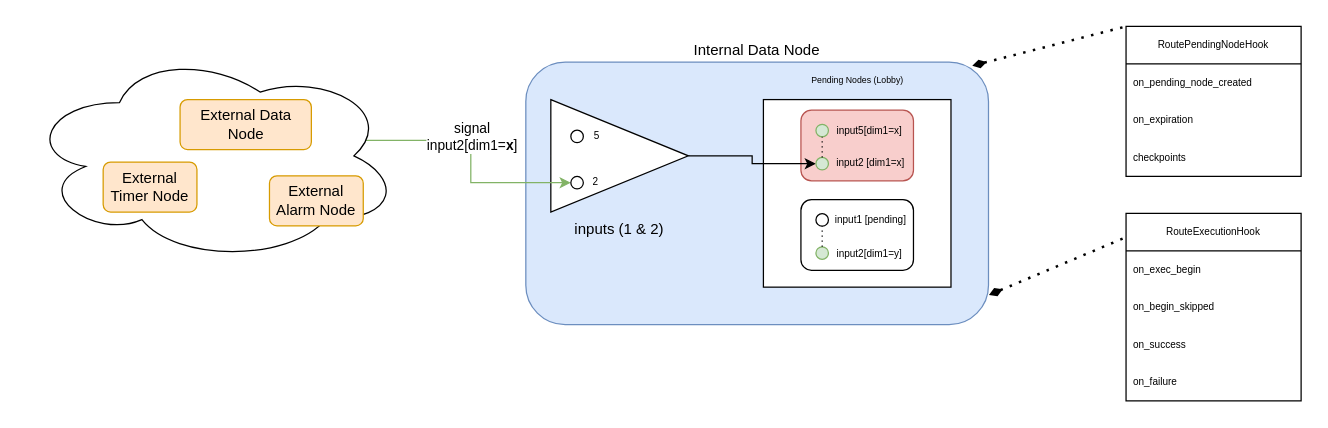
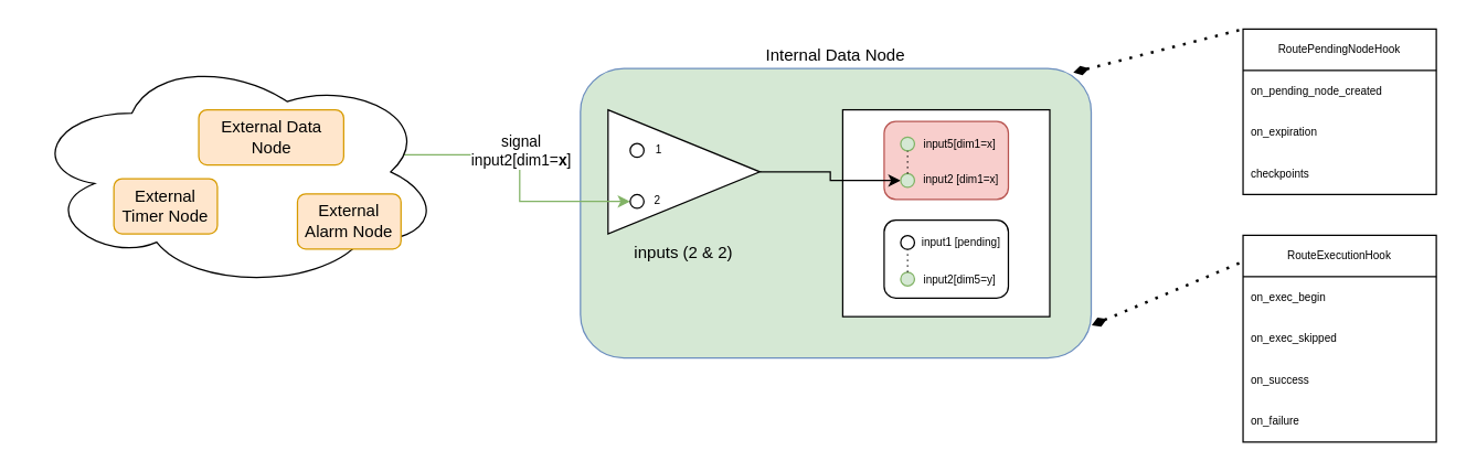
- <mxCell id="14" value="&lt;font style=&quot;font-size: 7px&quot;&gt;Pending Nodes (Lobby)&lt;br&gt;&lt;/font&gt;" style="text;html=1;strokeColor=none;fillColor=none;align=center;verticalAlign=middle;whiteSpace=wrap;rounded=0;fontSize=7;" parent="1" vertex="1"><mxGeometry x="632.5" y="49" width="105" height="30" as="geometry" /></mxCell>
- <mxCell id="20" value="5" style="text;html=1;strokeColor=none;fillColor=none;align=center;verticalAlign=middle;whiteSpace=wrap;rounded=0;fontSize=8;" parent="1" vertex="1"><mxGeometry x="465" y="98" width="24" height="20" as="geometry" /></mxCell>
+ <mxCell id="20" value="1" style="text;html=1;strokeColor=none;fillColor=none;align=center;verticalAlign=middle;whiteSpace=wrap;rounded=0;fontSize=8;" parent="1" vertex="1"><mxGeometry x="465" y="98" width="24" height="20" as="geometry" /></mxCell>
- <mxCell id="2" value="Internal Data Node" style="html=1;whiteSpace=wrap;rounded=1;dropTarget=0;fillColor=#dae8fc;strokeColor=#6c8ebf;labelPosition=center;verticalLabelPosition=top;align=center;verticalAlign=bottom;" parent="1" vertex="1"><mxGeometry x="420" y="49" width="370" height="210" as="geometry" /></mxCell>
+ <mxCell id="2" value="Internal Data Node" style="html=1;whiteSpace=wrap;rounded=1;dropTarget=0;fillColor=#d5e8d4;strokeColor=#6c8ebf;labelPosition=center;verticalLabelPosition=top;align=center;verticalAlign=bottom;" parent="1" vertex="1"><mxGeometry x="420" y="49" width="370" height="210" as="geometry" /></mxCell>
- <mxCell id="6" value="inputs (1 &amp;amp; 2)" style="triangle;whiteSpace=wrap;html=1;labelPosition=center;verticalLabelPosition=bottom;align=center;verticalAlign=top;" parent="1" vertex="1"><mxGeometry x="440" y="79" width="110" height="90" as="geometry" /></mxCell>
+ <mxCell id="6" value="inputs (2 &amp;amp; 2)" style="triangle;whiteSpace=wrap;html=1;labelPosition=center;verticalLabelPosition=bottom;align=center;verticalAlign=top;" parent="1" vertex="1"><mxGeometry x="440" y="79" width="110" height="90" as="geometry" /></mxCell>
- <mxCell id="25" value="input2[dim1=y]" style="text;html=1;strokeColor=none;fillColor=none;align=center;verticalAlign=middle;whiteSpace=wrap;rounded=0;fontSize=8;" parent="1" vertex="1"><mxGeometry x="688" y="191" width="14" height="21.5" as="geometry" /></mxCell>
+ <mxCell id="25" value="input2[dim5=y]" style="text;html=1;strokeColor=none;fillColor=none;align=center;verticalAlign=middle;whiteSpace=wrap;rounded=0;fontSize=8;" parent="1" vertex="1"><mxGeometry x="688" y="191" width="14" height="21.5" as="geometry" /></mxCell>
- <mxCell id="35" value="on_begin_skipped" style="text;strokeColor=none;fillColor=none;align=left;verticalAlign=middle;spacingLeft=4;spacingRight=4;overflow=hidden;points=[[0,0.5],[1,0.5]];portConstraint=eastwest;rotatable=0;fontSize=8;" parent="33" vertex="1"><mxGeometry y="60" width="140" height="30" as="geometry" /></mxCell>
+ <mxCell id="35" value="on_exec_skipped" style="text;strokeColor=none;fillColor=none;align=left;verticalAlign=middle;spacingLeft=4;spacingRight=4;overflow=hidden;points=[[0,0.5],[1,0.5]];portConstraint=eastwest;rotatable=0;fontSize=8;" parent="33" vertex="1"><mxGeometry y="60" width="140" height="30" as="geometry" /></mxCell>
